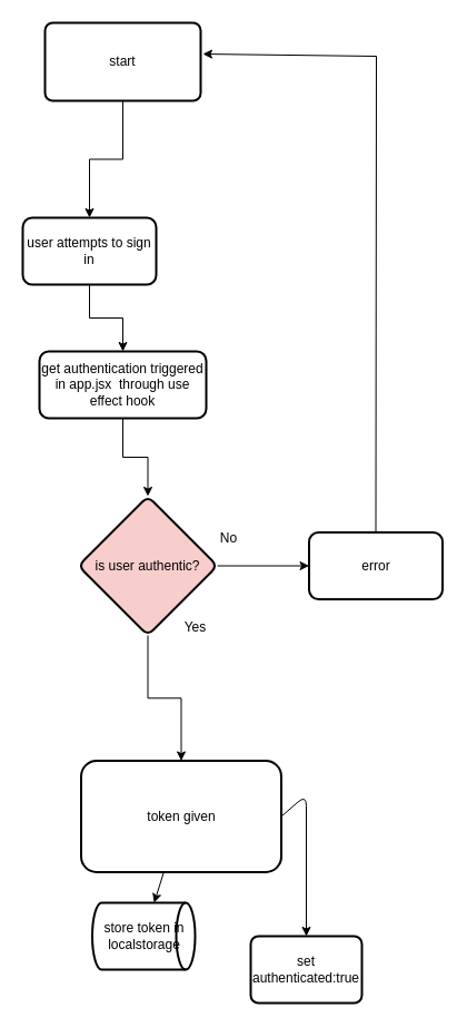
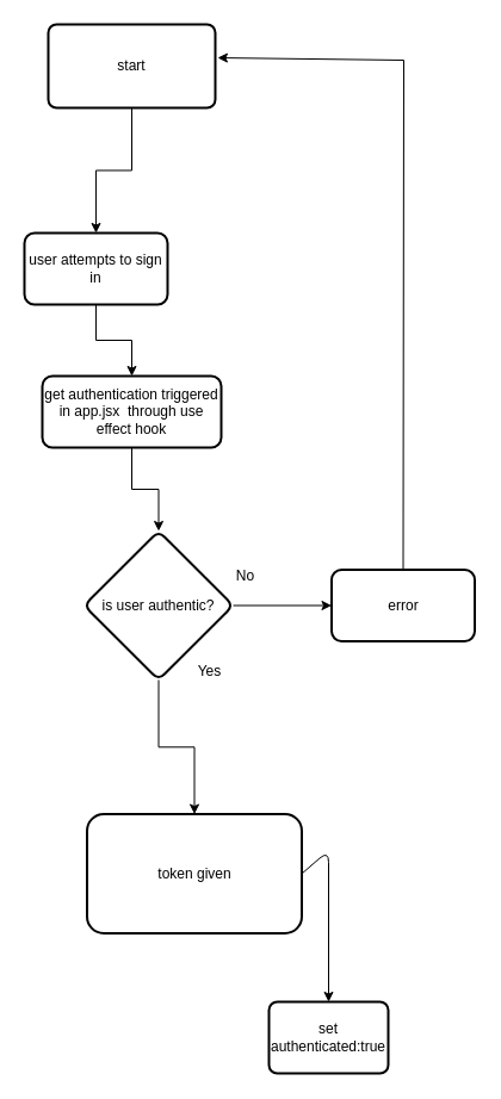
- <mxCell id="10" value="is user authentic?" style="rhombus;whiteSpace=wrap;html=1;rounded=1;arcSize=14;strokeWidth=2;fillColor=#f8cecc;" parent="1" vertex="1"><mxGeometry x="70" y="445" width="125" height="125" as="geometry" /></mxCell>
+ <mxCell id="10" value="is user authentic?" style="rhombus;whiteSpace=wrap;html=1;rounded=1;arcSize=14;strokeWidth=2;" parent="1" vertex="1"><mxGeometry x="70" y="445" width="125" height="125" as="geometry" /></mxCell>
- <mxCell id="15" value="" style="edgeStyle=none;html=1;" edge="1" parent="1" source="16" target="17"><mxGeometry relative="1" as="geometry" /></mxCell>
- <mxCell id="17" value="store token in localstorage" style="strokeWidth=2;html=1;shape=mxgraph.flowchart.direct_data;whiteSpace=wrap;" vertex="1" parent="1"><mxGeometry x="82.5" y="810" width="92.5" height="60" as="geometry" /></mxCell>
